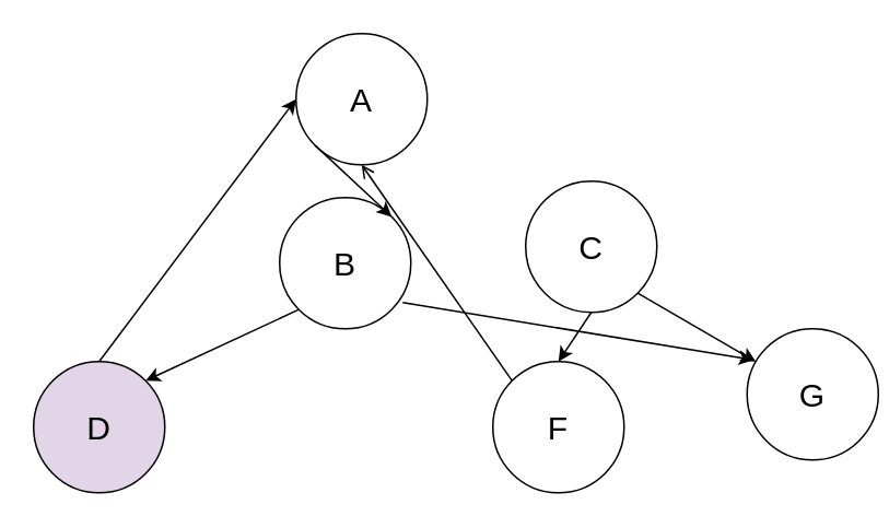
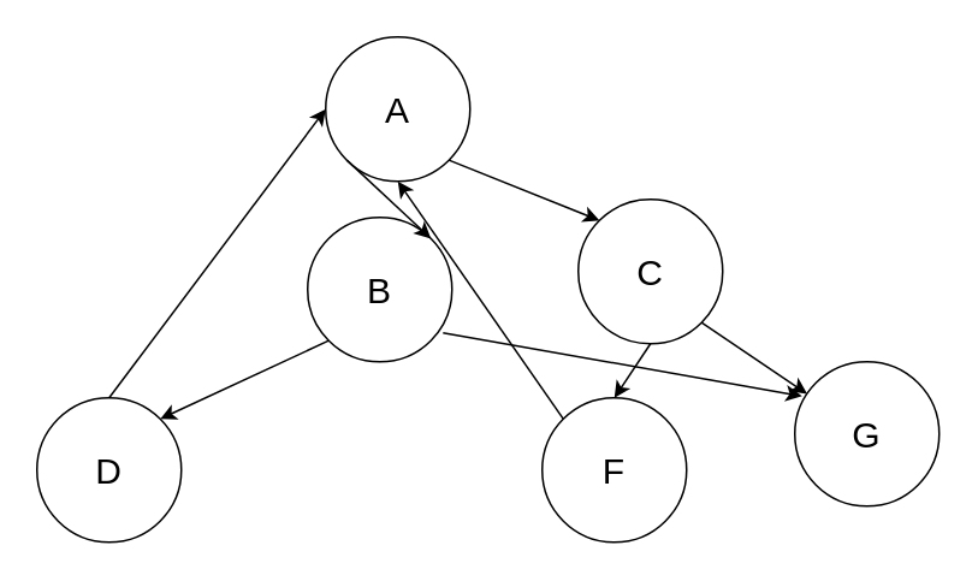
+ <mxCell id="9" value="" style="endArrow=classic;html=1;rounded=0;exitX=1;exitY=1;exitDx=0;exitDy=0;entryX=0;entryY=0;entryDx=0;entryDy=0;" edge="1" parent="1" source="2" target="4"><mxGeometry width="50" height="50" relative="1" as="geometry"><mxPoint x="350" y="90" as="sourcePoint" /><mxPoint x="400" y="40" as="targetPoint" /></mxGeometry></mxCell>
- <mxCell id="14" value="" style="endArrow=open;html=1;rounded=0;exitX=0;exitY=0;exitDx=0;exitDy=0;entryX=0.5;entryY=1;entryDx=0;entryDy=0;" edge="1" parent="1" source="6" target="2"><mxGeometry width="50" height="50" relative="1" as="geometry"><mxPoint x="310" y="220" as="sourcePoint" /><mxPoint x="360" y="170" as="targetPoint" /></mxGeometry></mxCell>
+ <mxCell id="14" value="" style="endArrow=classic;html=1;rounded=0;exitX=0;exitY=0;exitDx=0;exitDy=0;entryX=0.5;entryY=1;entryDx=0;entryDy=0;" edge="1" parent="1" source="6" target="2"><mxGeometry width="50" height="50" relative="1" as="geometry"><mxPoint x="310" y="220" as="sourcePoint" /><mxPoint x="360" y="170" as="targetPoint" /></mxGeometry></mxCell>
- <mxCell id="5" value="&lt;font style=&quot;font-size: 20px;&quot;&gt;G&lt;/font&gt;" style="ellipse;whiteSpace=wrap;html=1;aspect=fixed;" vertex="1" parent="1"><mxGeometry x="455" y="200" width="80" height="80" as="geometry" /></mxCell>
+ <mxCell id="5" value="&lt;font style=&quot;font-size: 20px;&quot;&gt;G&lt;/font&gt;" style="ellipse;whiteSpace=wrap;html=1;aspect=fixed;" vertex="1" parent="1"><mxGeometry x="440" y="200" width="80" height="80" as="geometry" /></mxCell>
- <mxCell id="7" value="&lt;font style=&quot;font-size: 20px;&quot;&gt;D&lt;/font&gt;" style="ellipse;whiteSpace=wrap;html=1;aspect=fixed;fillColor=#e1d5e7;" vertex="1" parent="1"><mxGeometry x="20" y="220" width="80" height="80" as="geometry" /></mxCell>
+ <mxCell id="7" value="&lt;font style=&quot;font-size: 20px;&quot;&gt;D&lt;/font&gt;" style="ellipse;whiteSpace=wrap;html=1;aspect=fixed;" vertex="1" parent="1"><mxGeometry x="20" y="220" width="80" height="80" as="geometry" /></mxCell>
